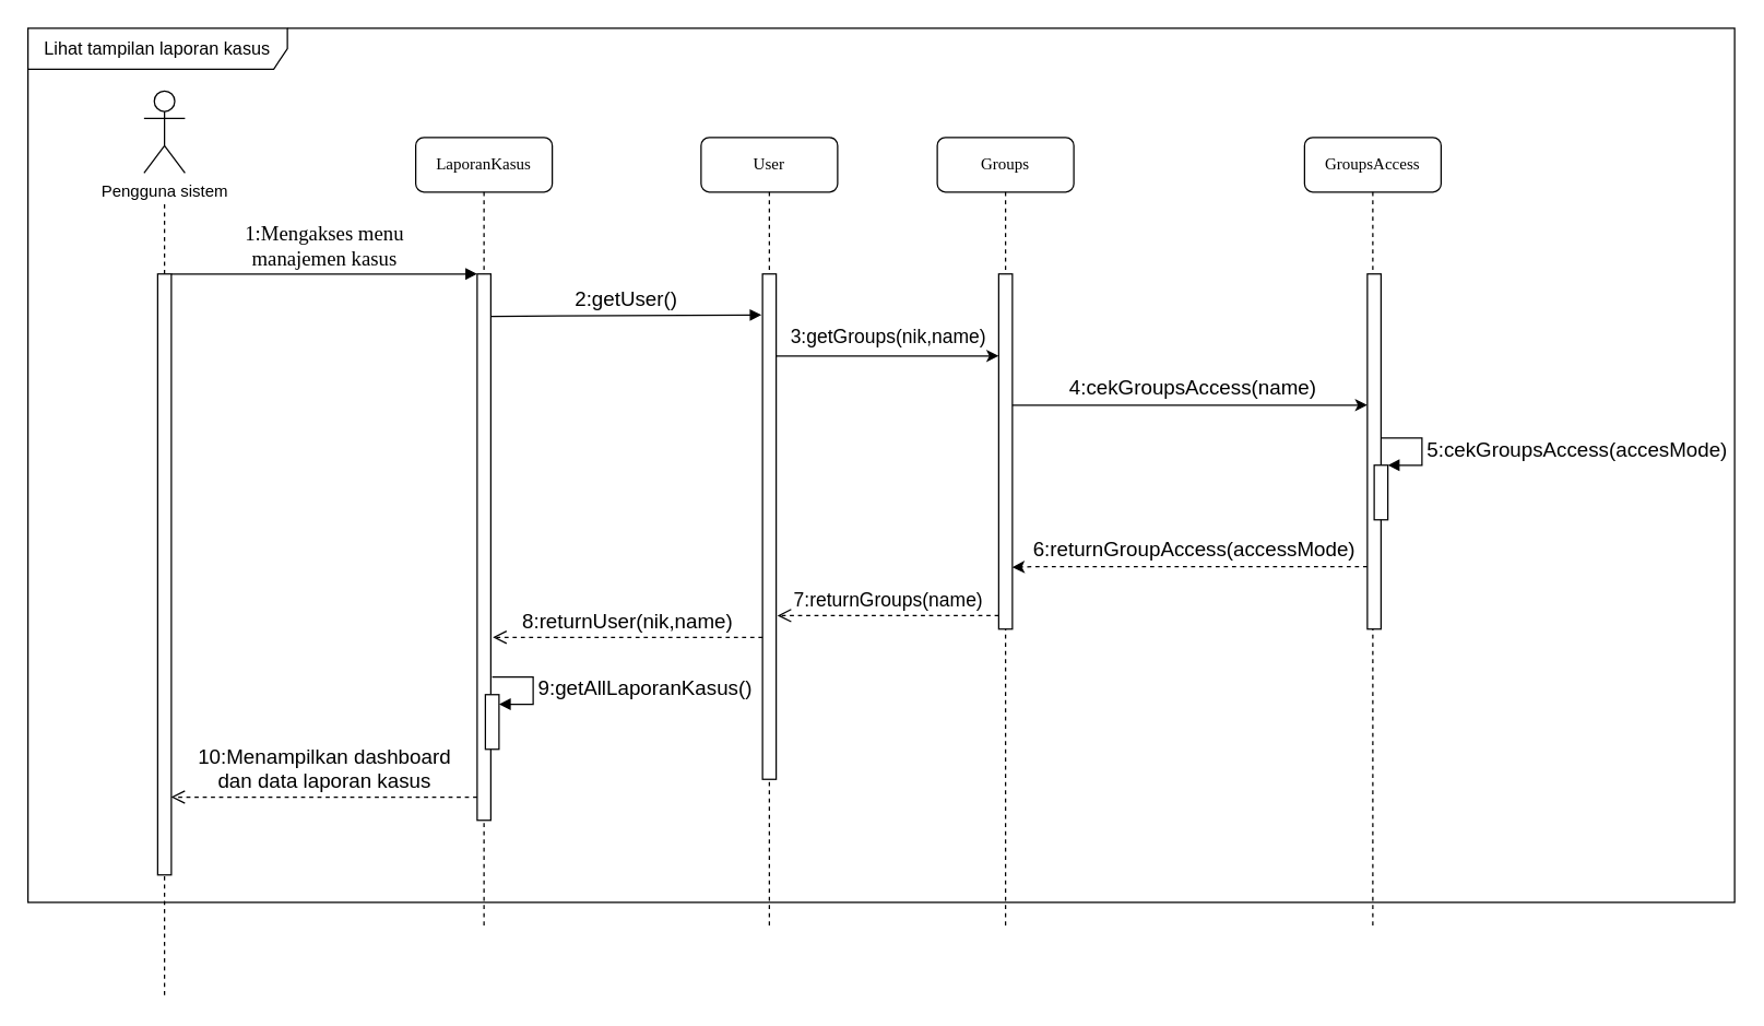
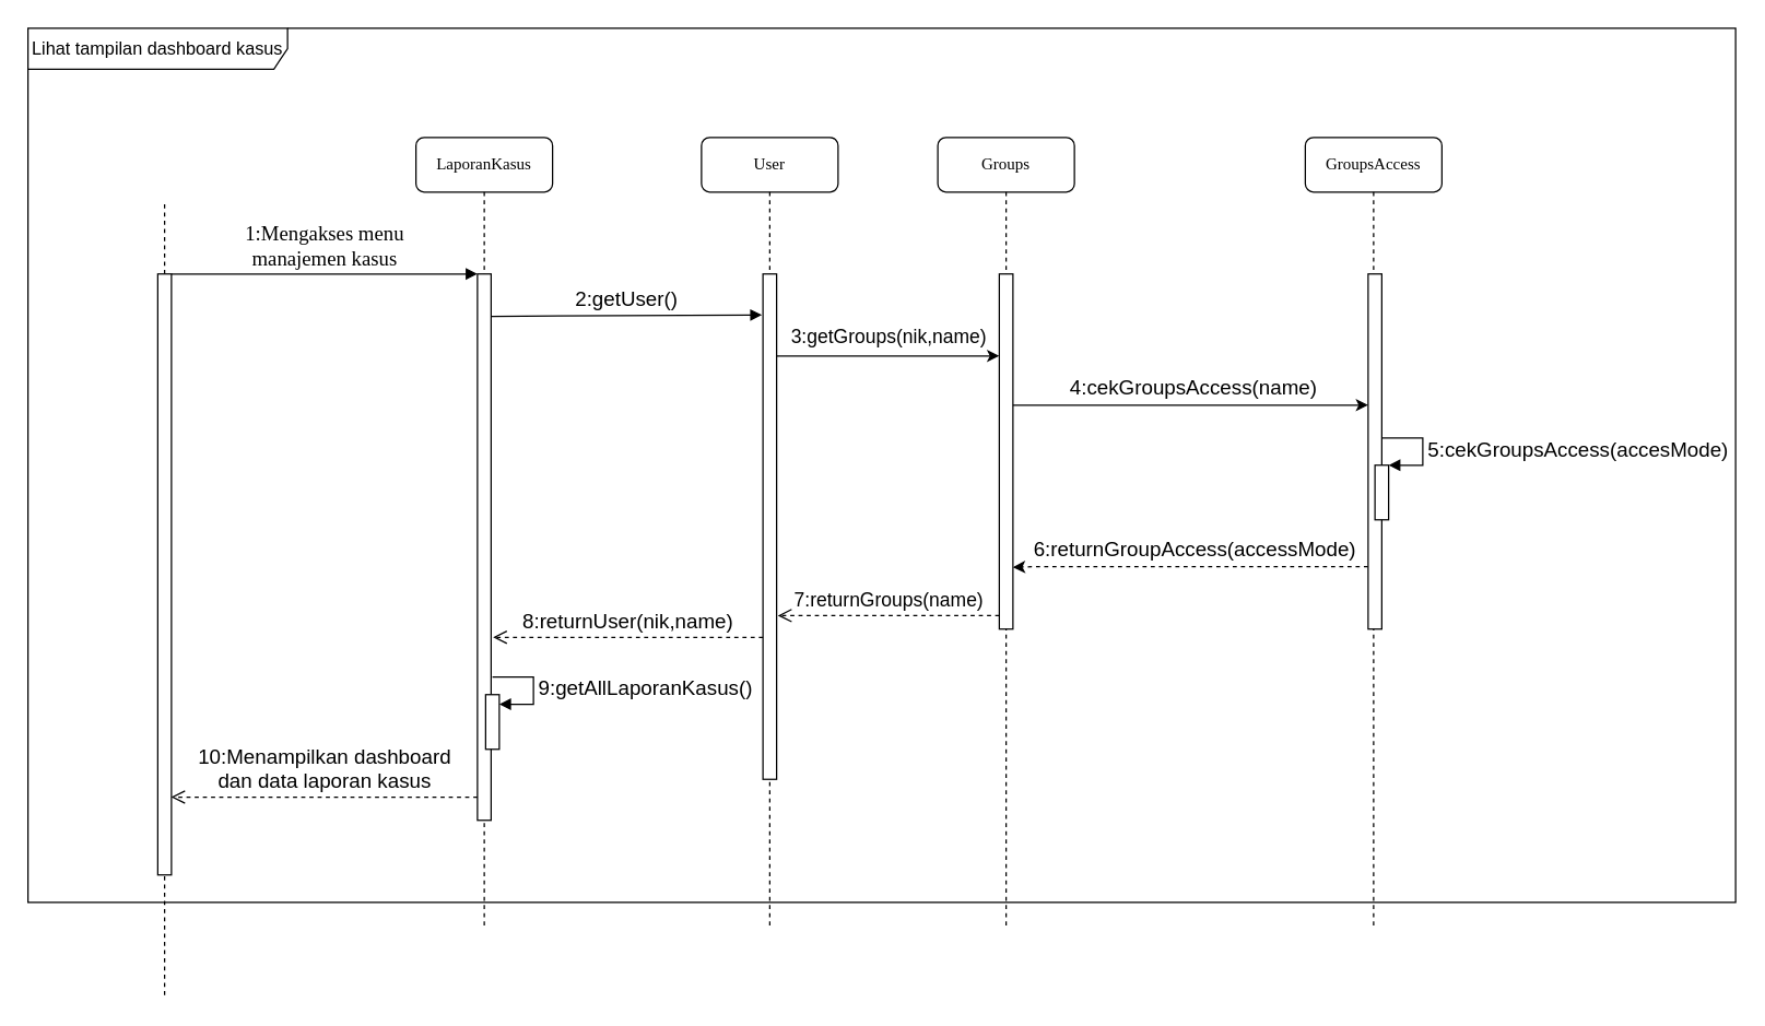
- <mxCell id="2" value="Lihat tampilan laporan kasus" style="shape=umlFrame;whiteSpace=wrap;html=1;fontSize=13;width=190;height=30;" parent="1" vertex="1"><mxGeometry x="20" y="20" width="1250" height="640" as="geometry" /></mxCell>
+ <mxCell id="2" value="Lihat tampilan dashboard kasus" style="shape=umlFrame;whiteSpace=wrap;html=1;fontSize=13;width=190;height=30;" parent="1" vertex="1"><mxGeometry x="20" y="20" width="1250" height="640" as="geometry" /></mxCell>
- <mxCell id="9" value="Pengguna sistem" style="shape=umlActor;verticalLabelPosition=bottom;verticalAlign=top;html=1;outlineConnect=0;" parent="1" vertex="1"><mxGeometry x="105" y="66" width="30" height="60" as="geometry" /></mxCell>
